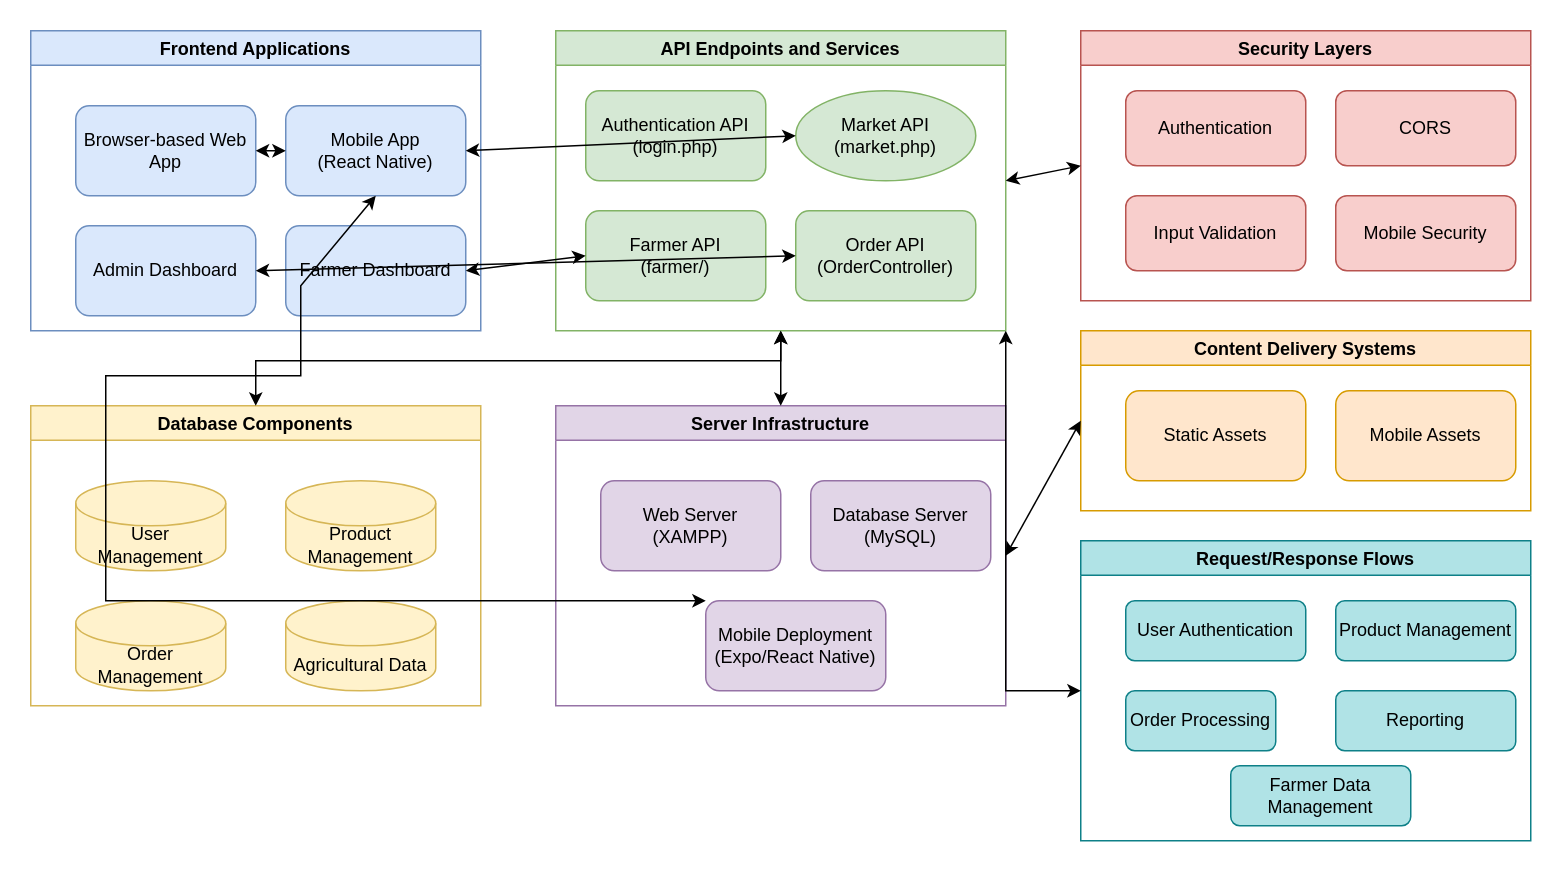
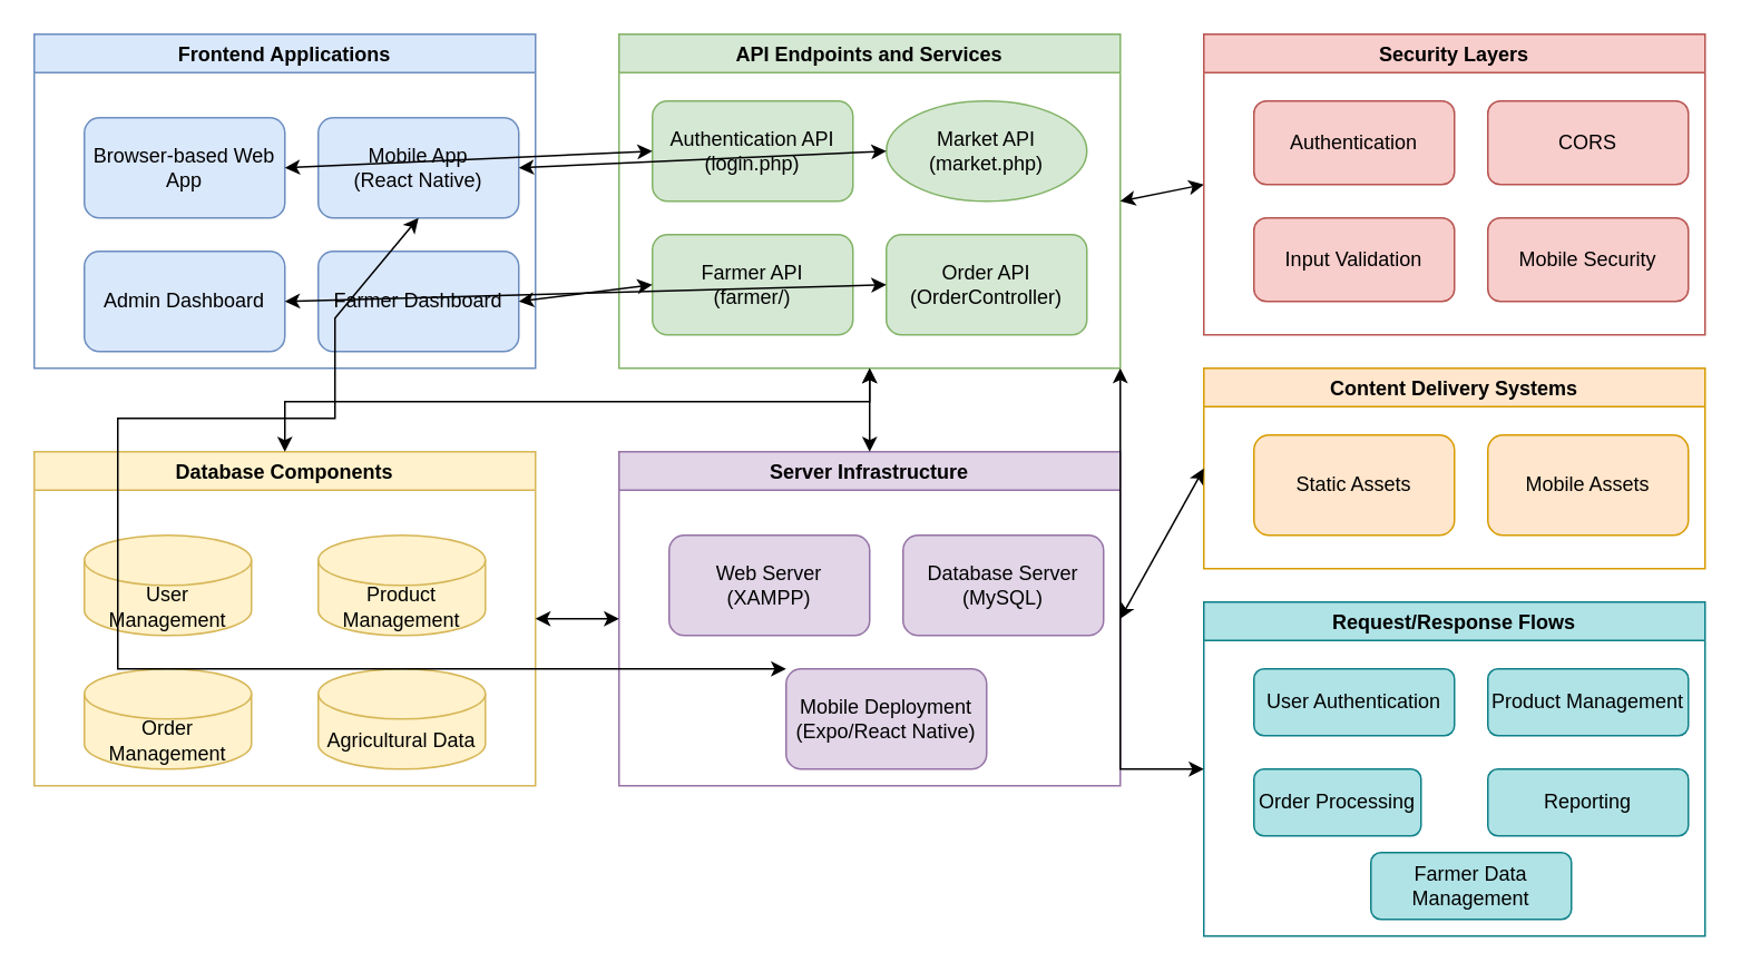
- <mxCell id="35" value="" style="endArrow=classic;startArrow=classic;html=1;rounded=0;exitX=1;exitY=0.5;exitDx=0;exitDy=0;" edge="1" parent="1" source="3" target="4"><mxGeometry width="50" height="50" relative="1" as="geometry"><mxPoint x="190" y="70" as="sourcePoint" /><mxPoint x="240" y="20" as="targetPoint" /></mxGeometry></mxCell>
+ <mxCell id="35" value="" style="endArrow=classic;startArrow=classic;html=1;rounded=0;exitX=1;exitY=0.5;exitDx=0;exitDy=0;entryX=0;entryY=0.5;entryDx=0;entryDy=0;" edge="1" parent="1" source="3" target="8"><mxGeometry width="50" height="50" relative="1" as="geometry"><mxPoint x="190" y="70" as="sourcePoint" /><mxPoint x="240" y="20" as="targetPoint" /></mxGeometry></mxCell>
+ <mxCell id="42" value="" style="endArrow=classic;startArrow=classic;html=1;rounded=0;exitX=1;exitY=0.5;exitDx=0;exitDy=0;entryX=0;entryY=0.5;entryDx=0;entryDy=0;" edge="1" parent="1" source="12" target="17"><mxGeometry width="50" height="50" relative="1" as="geometry"><mxPoint x="320" y="310" as="sourcePoint" /><mxPoint x="370" y="280" as="targetPoint" /></mxGeometry></mxCell>
